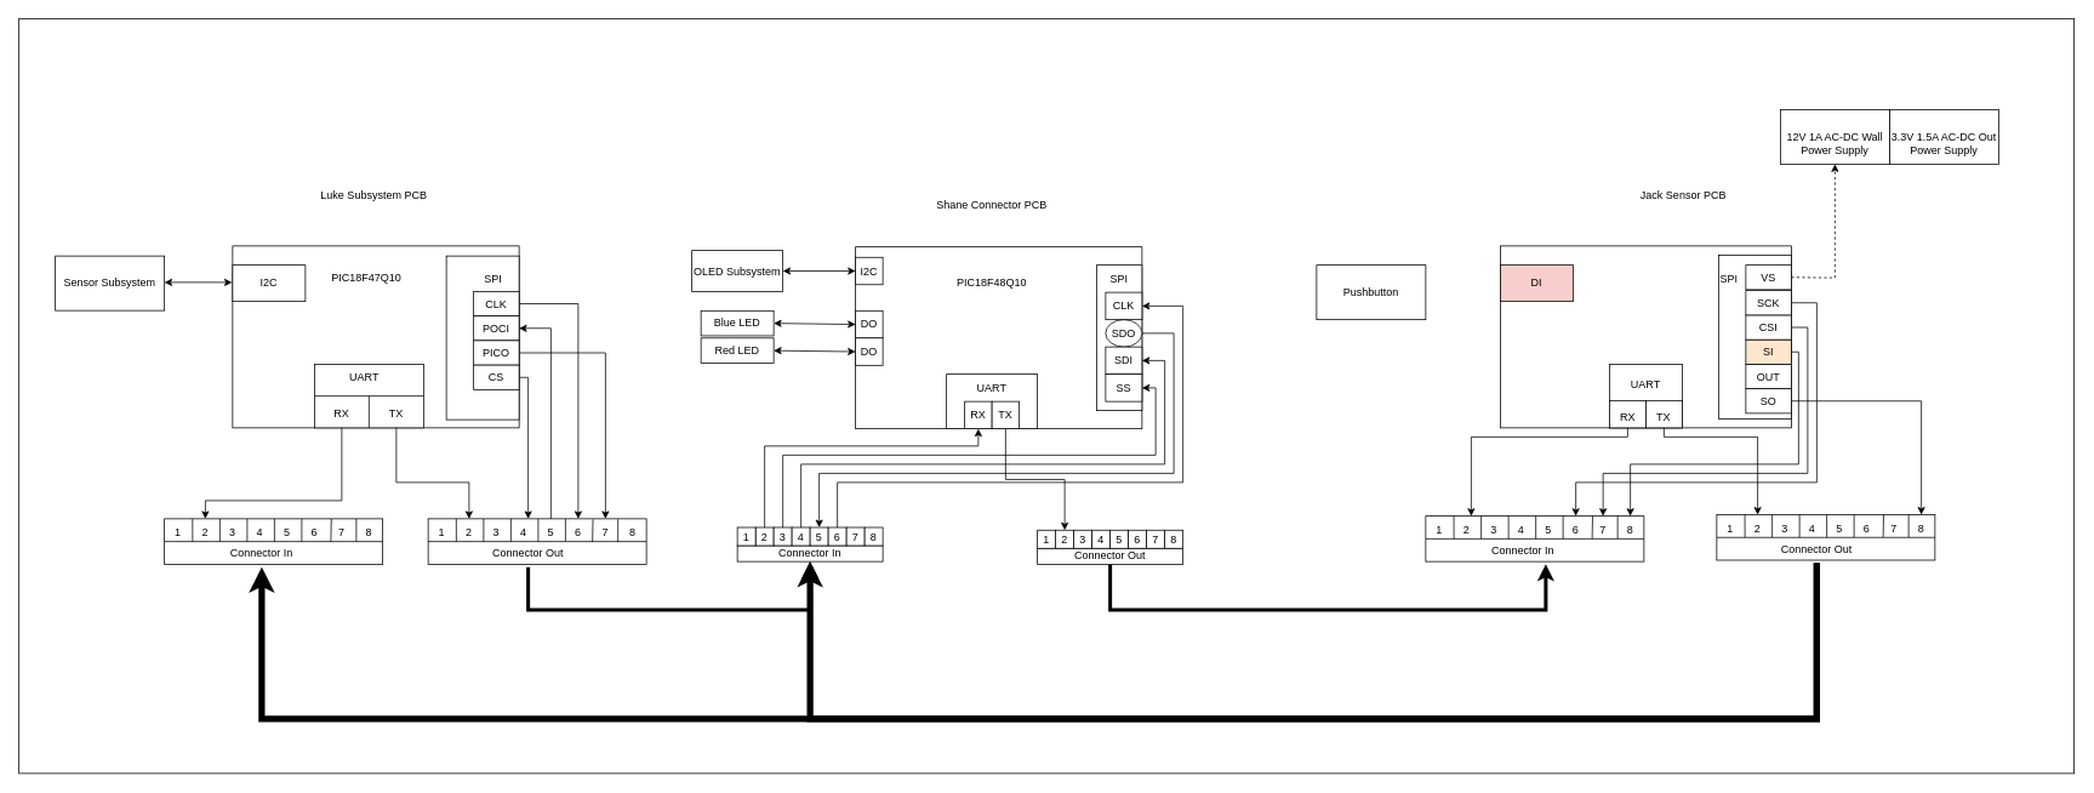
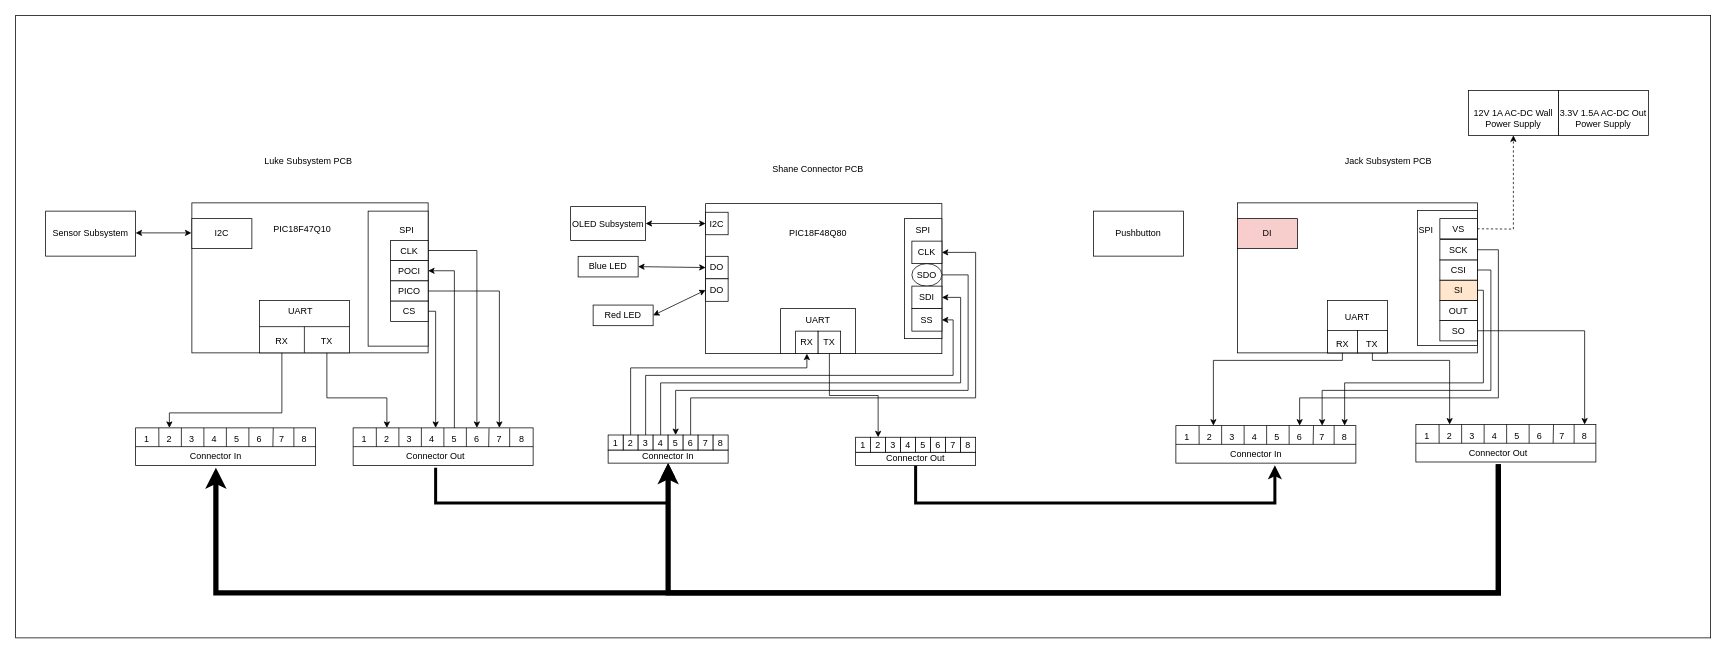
- <mxCell id="127" value="Jack Sensor PCB" style="text;html=1;align=center;verticalAlign=middle;resizable=0;points=[];autosize=1;strokeColor=none;fillColor=none;" vertex="1" parent="1"><mxGeometry x="1780" y="200" width="140" height="30" as="geometry" /></mxCell>
+ <mxCell id="127" value="Jack Subsystem PCB" style="text;html=1;align=center;verticalAlign=middle;resizable=0;points=[];autosize=1;strokeColor=none;fillColor=none;" vertex="1" parent="1"><mxGeometry x="1780" y="200" width="140" height="30" as="geometry" /></mxCell>
- <mxCell id="160" value="PIC18F48Q10" style="text;html=1;align=center;verticalAlign=middle;whiteSpace=wrap;rounded=0;" vertex="1" parent="1"><mxGeometry x="1040" y="296" width="100" height="30" as="geometry" /></mxCell>
+ <mxCell id="160" value="PIC18F48Q80" style="text;html=1;align=center;verticalAlign=middle;whiteSpace=wrap;rounded=0;" vertex="1" parent="1"><mxGeometry x="1040" y="296" width="100" height="30" as="geometry" /></mxCell>
- <mxCell id="52" value="Pushbutton" style="rounded=0;whiteSpace=wrap;html=1;" vertex="1" parent="1"><mxGeometry x="1447" y="291" width="120" height="60" as="geometry" /></mxCell>
+ <mxCell id="52" value="Pushbutton" style="rounded=0;whiteSpace=wrap;html=1;" vertex="1" parent="1"><mxGeometry x="1457" y="281" width="120" height="60" as="geometry" /></mxCell>
- <mxCell id="169" value="Red LED" style="rounded=0;whiteSpace=wrap;html=1;" vertex="1" parent="1"><mxGeometry x="770" y="371.25" width="80" height="27.5" as="geometry" /></mxCell>
+ <mxCell id="169" value="Red LED" style="rounded=0;whiteSpace=wrap;html=1;" vertex="1" parent="1"><mxGeometry x="790" y="406.25" width="80" height="27.5" as="geometry" /></mxCell>
